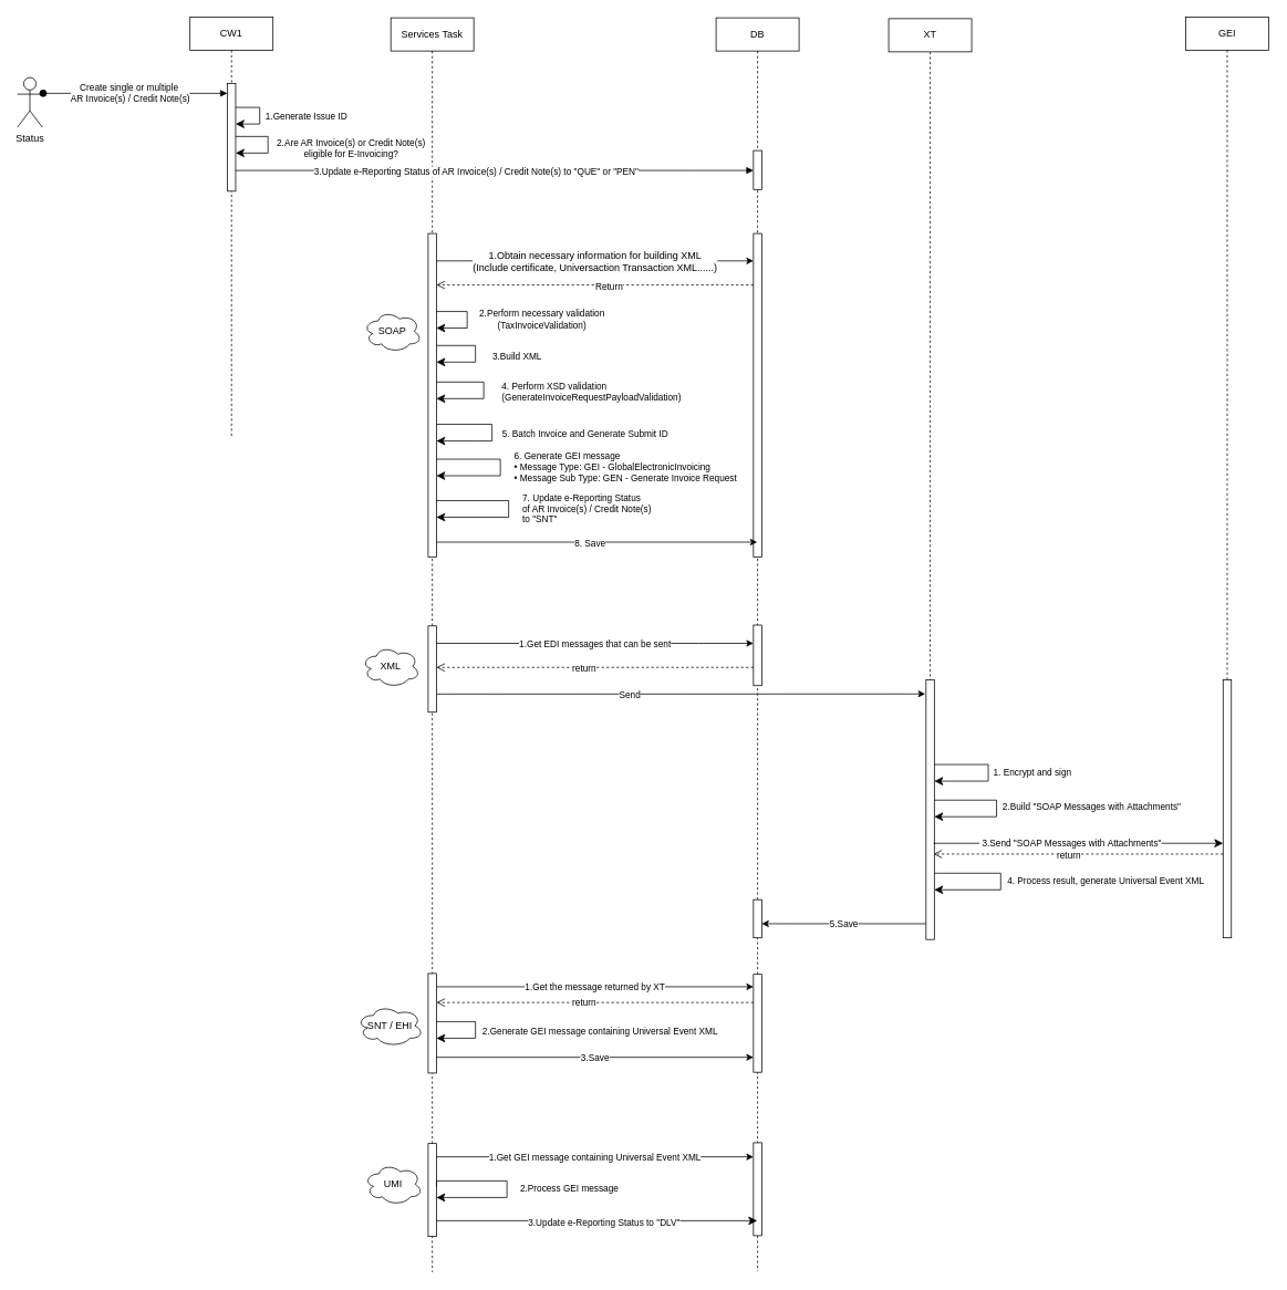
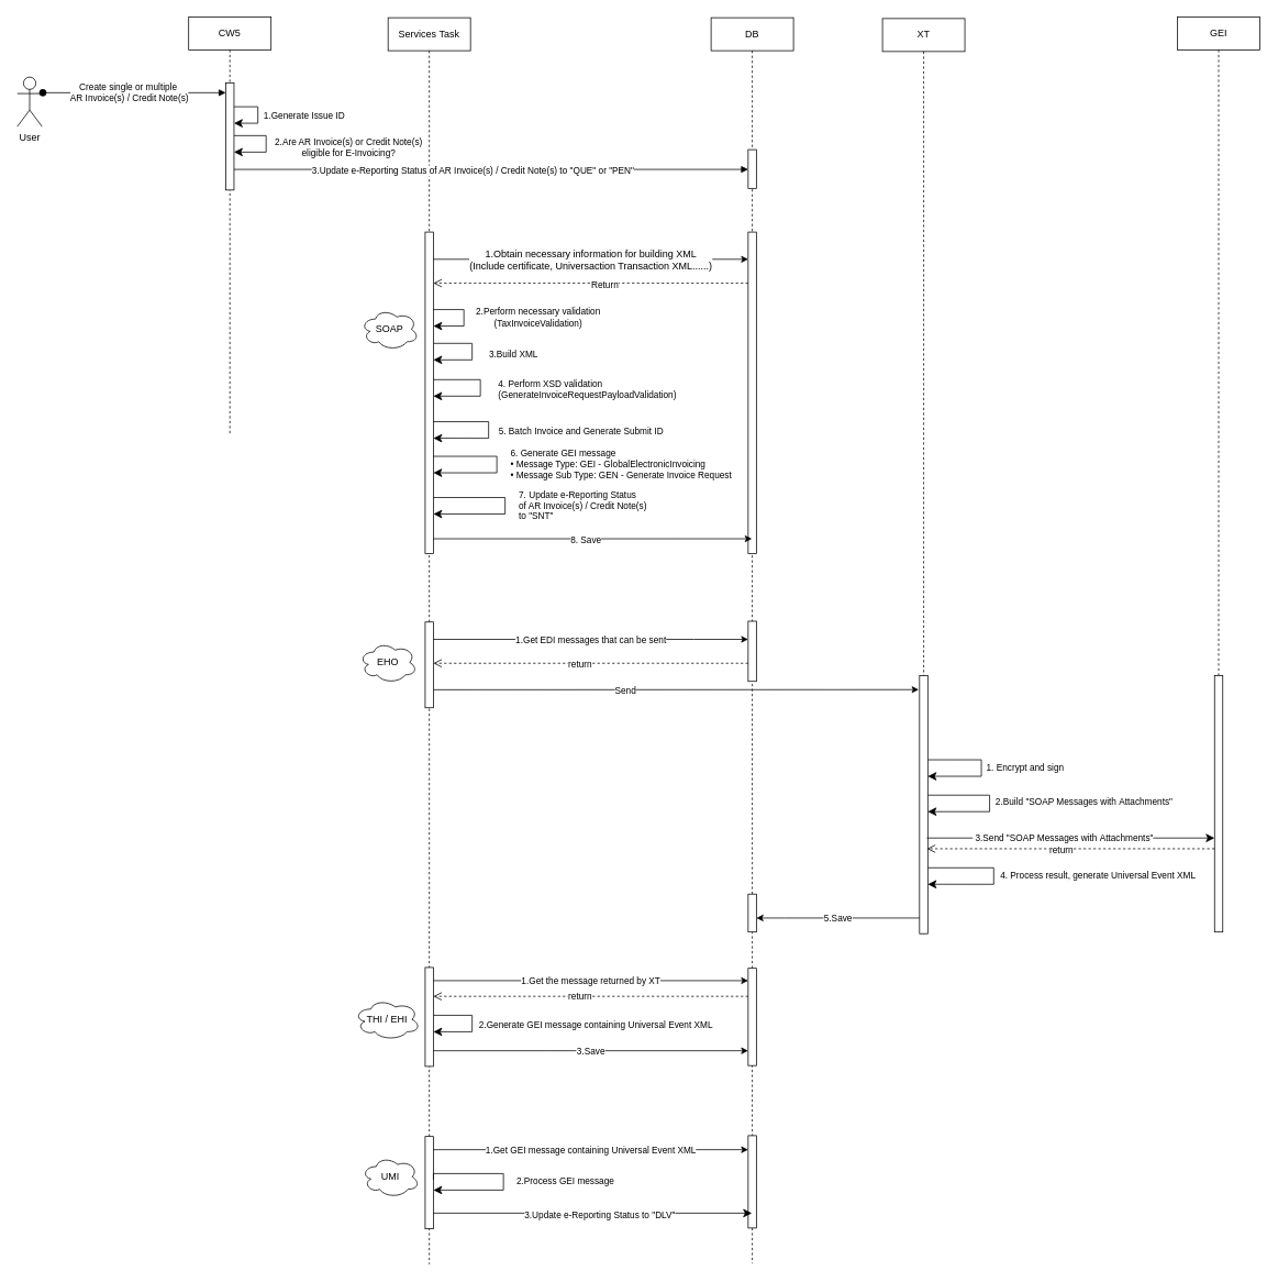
- <mxCell id="34" value="CW1" style="shape=umlLifeline;perimeter=lifelinePerimeter;whiteSpace=wrap;html=1;container=0;dropTarget=0;collapsible=0;recursiveResize=0;outlineConnect=0;portConstraint=eastwest;newEdgeStyle={&quot;edgeStyle&quot;:&quot;elbowEdgeStyle&quot;,&quot;elbow&quot;:&quot;vertical&quot;,&quot;curved&quot;:0,&quot;rounded&quot;:0};" parent="1" vertex="1"><mxGeometry x="228" y="20" width="100" height="508" as="geometry" /></mxCell>
+ <mxCell id="34" value="CW5" style="shape=umlLifeline;perimeter=lifelinePerimeter;whiteSpace=wrap;html=1;container=0;dropTarget=0;collapsible=0;recursiveResize=0;outlineConnect=0;portConstraint=eastwest;newEdgeStyle={&quot;edgeStyle&quot;:&quot;elbowEdgeStyle&quot;,&quot;elbow&quot;:&quot;vertical&quot;,&quot;curved&quot;:0,&quot;rounded&quot;:0};" parent="1" vertex="1"><mxGeometry x="228" y="20" width="100" height="508" as="geometry" /></mxCell>
- <mxCell id="17" value="Status" style="shape=umlActor;verticalLabelPosition=bottom;verticalAlign=top;html=1;outlineConnect=0;" parent="1" vertex="1"><mxGeometry x="20" y="93" width="30" height="60" as="geometry" /></mxCell>
+ <mxCell id="17" value="User" style="shape=umlActor;verticalLabelPosition=bottom;verticalAlign=top;html=1;outlineConnect=0;" parent="1" vertex="1"><mxGeometry x="20" y="93" width="30" height="60" as="geometry" /></mxCell>
- <mxCell id="39" value="XML" style="ellipse;shape=cloud;whiteSpace=wrap;html=1;" parent="1" vertex="1"><mxGeometry x="435" y="778" width="70" height="50" as="geometry" /></mxCell>
+ <mxCell id="39" value="EHO" style="ellipse;shape=cloud;whiteSpace=wrap;html=1;" parent="1" vertex="1"><mxGeometry x="435" y="778" width="70" height="50" as="geometry" /></mxCell>
- <mxCell id="40" value="SNT / EHI" style="ellipse;shape=cloud;whiteSpace=wrap;html=1;" parent="1" vertex="1"><mxGeometry x="429" y="1211" width="80" height="50" as="geometry" /></mxCell>
+ <mxCell id="40" value="THI / EHI" style="ellipse;shape=cloud;whiteSpace=wrap;html=1;" parent="1" vertex="1"><mxGeometry x="429" y="1211" width="80" height="50" as="geometry" /></mxCell>
